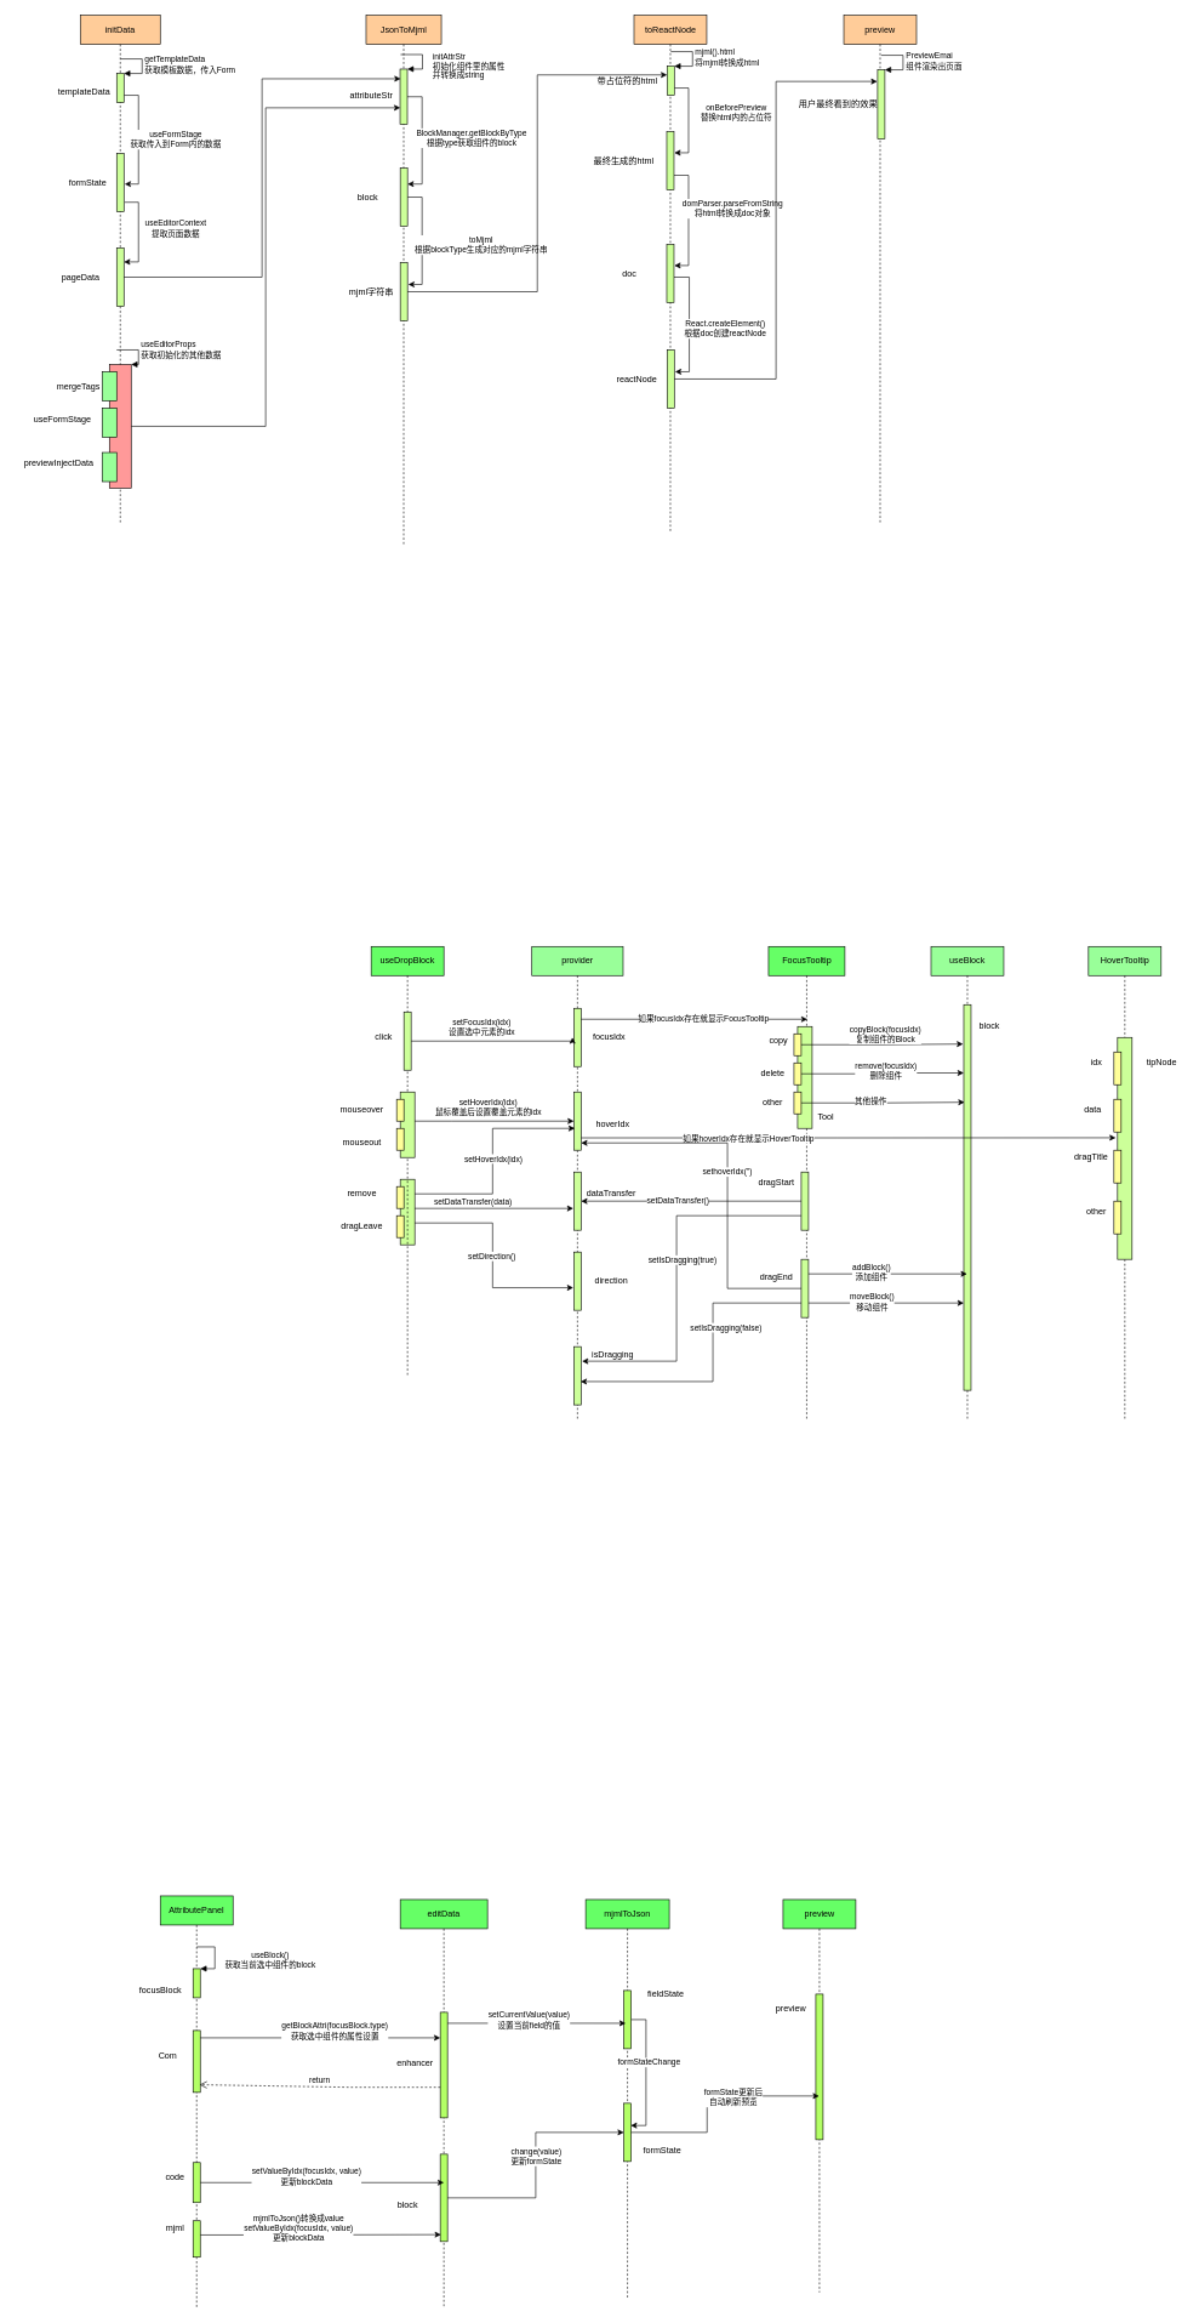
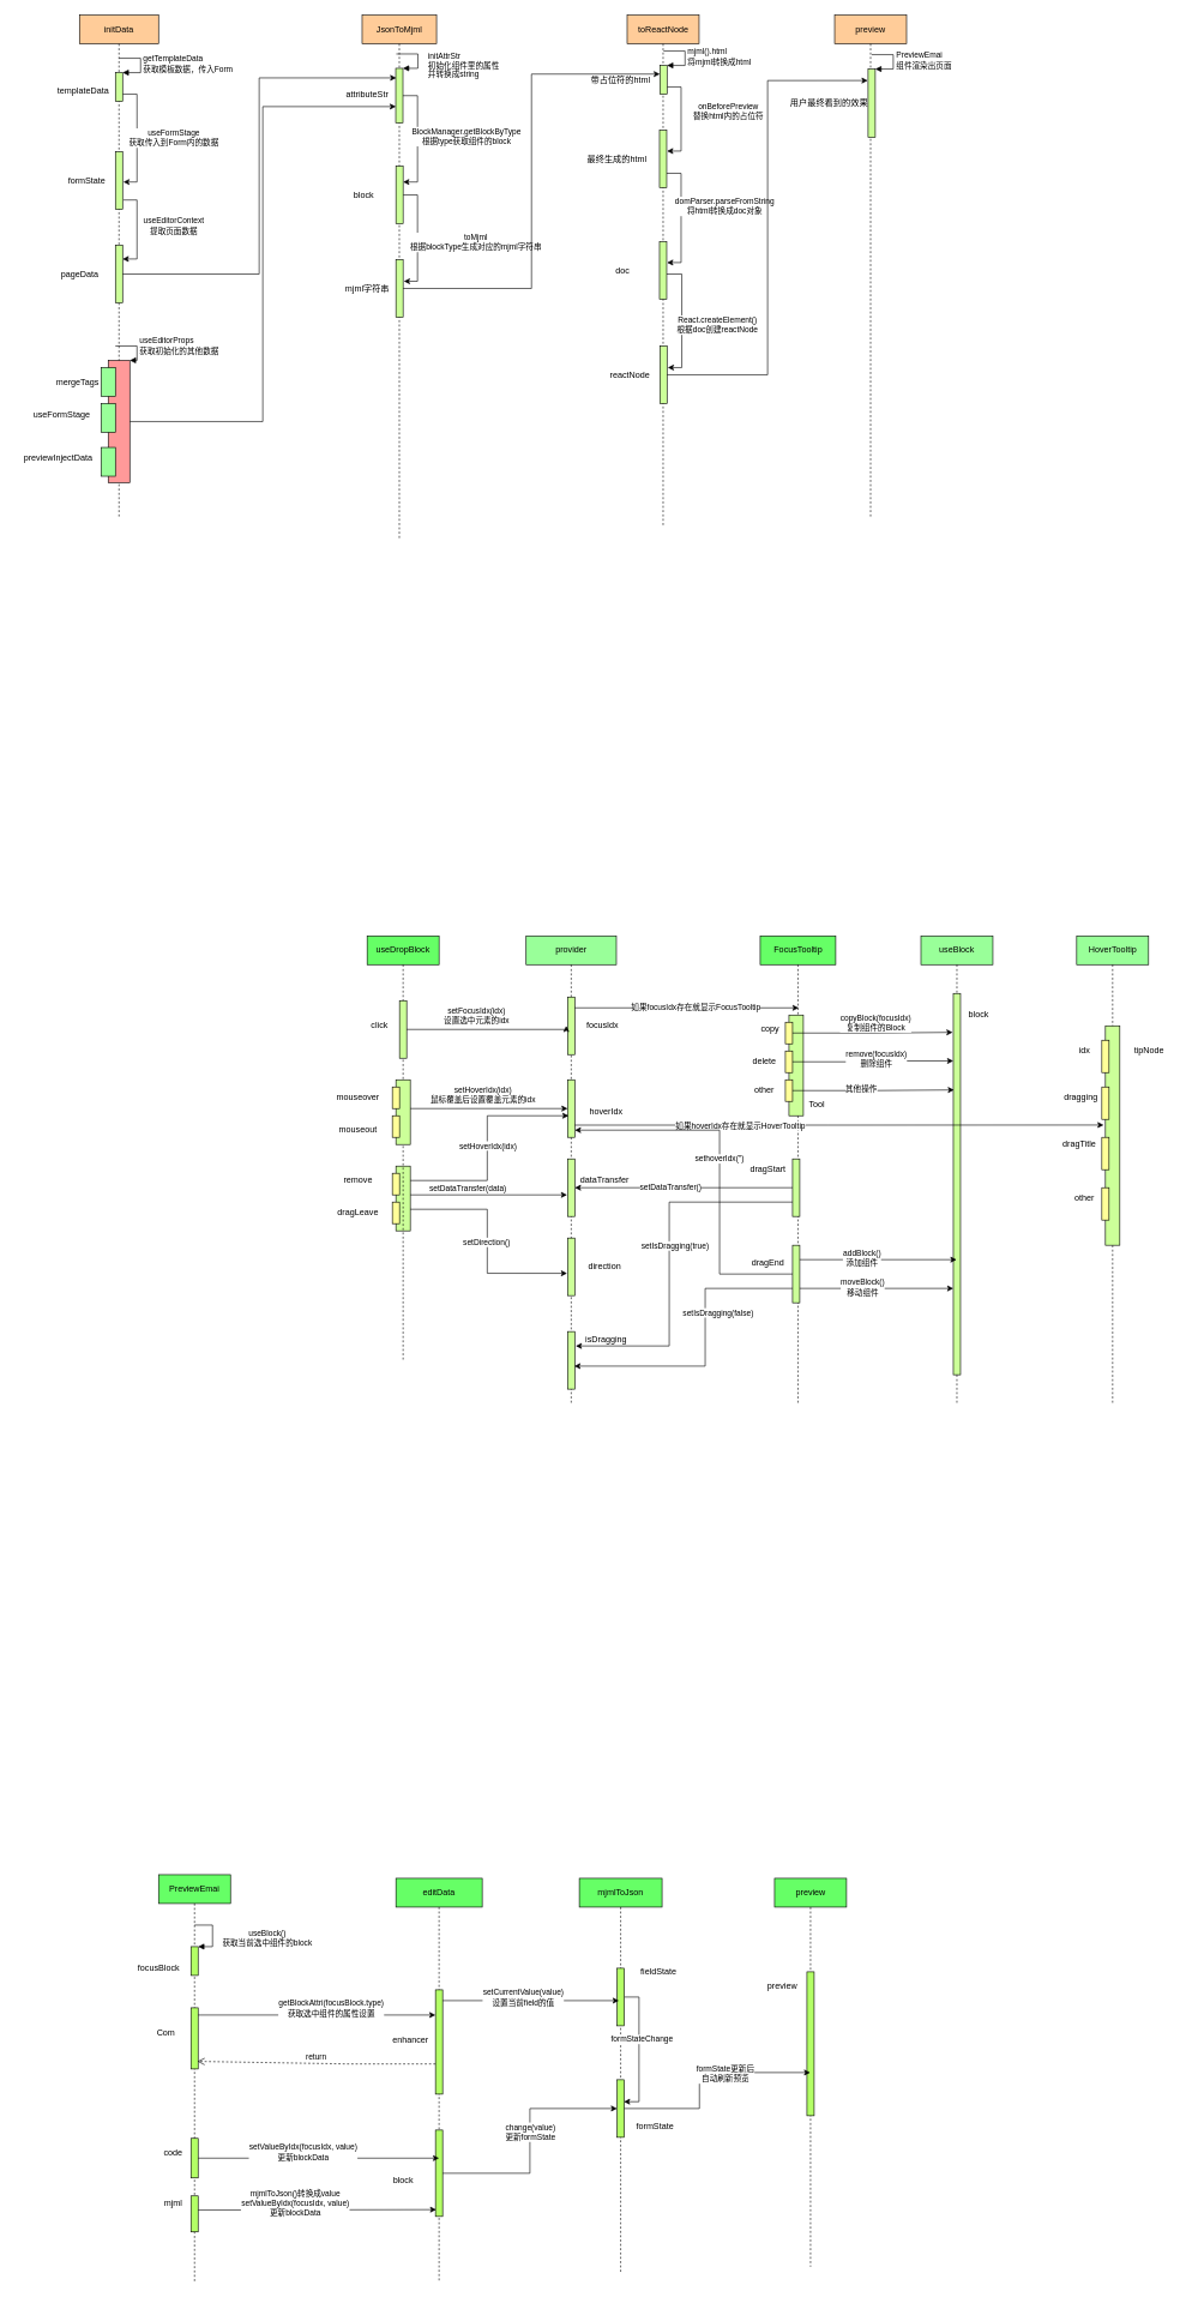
- <mxCell id="110" value="data" style="text;html=1;align=center;verticalAlign=middle;resizable=0;points=[];autosize=1;strokeColor=none;fillColor=none;" parent="103" vertex="1"><mxGeometry x="-30" y="210" width="70" height="30" as="geometry" /></mxCell>
+ <mxCell id="110" value="dragging" style="text;html=1;align=center;verticalAlign=middle;resizable=0;points=[];autosize=1;strokeColor=none;fillColor=none;" parent="103" vertex="1"><mxGeometry x="-30" y="210" width="70" height="30" as="geometry" /></mxCell>
- <mxCell id="141" value="AttributePanel" style="shape=umlLifeline;perimeter=lifelinePerimeter;whiteSpace=wrap;html=1;container=1;collapsible=0;recursiveResize=0;outlineConnect=0;fillColor=#66FF66;" vertex="1" parent="1"><mxGeometry x="220" y="2605" width="100" height="565" as="geometry" /></mxCell>
+ <mxCell id="141" value="PreviewEmai" style="shape=umlLifeline;perimeter=lifelinePerimeter;whiteSpace=wrap;html=1;container=1;collapsible=0;recursiveResize=0;outlineConnect=0;fillColor=#66FF66;" vertex="1" parent="1"><mxGeometry x="220" y="2605" width="100" height="565" as="geometry" /></mxCell>
